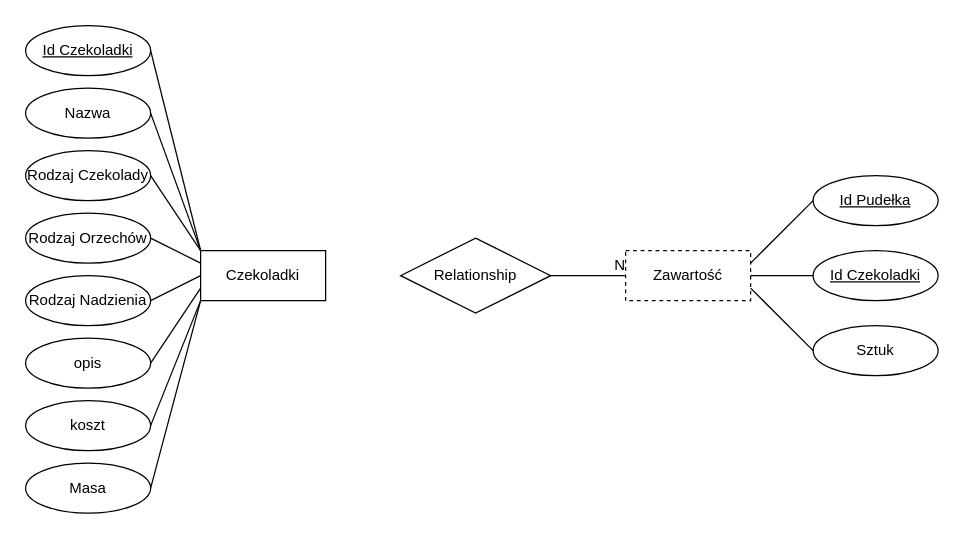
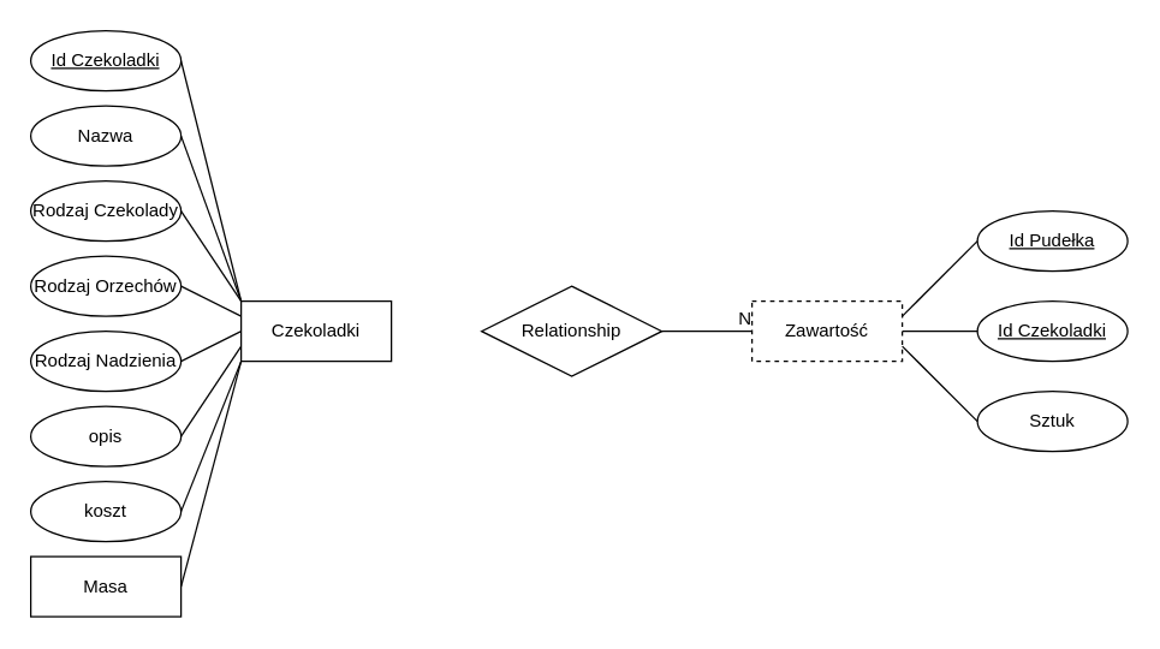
- <mxCell id="9" value="Masa" style="ellipse;whiteSpace=wrap;html=1;align=center;" vertex="1" parent="1"><mxGeometry x="20" y="370" width="100" height="40" as="geometry" /></mxCell>
+ <mxCell id="9" value="Masa" style="whiteSpace=wrap;html=1;align=center;rounded=0;" vertex="1" parent="1"><mxGeometry x="20" y="370" width="100" height="40" as="geometry" /></mxCell>
